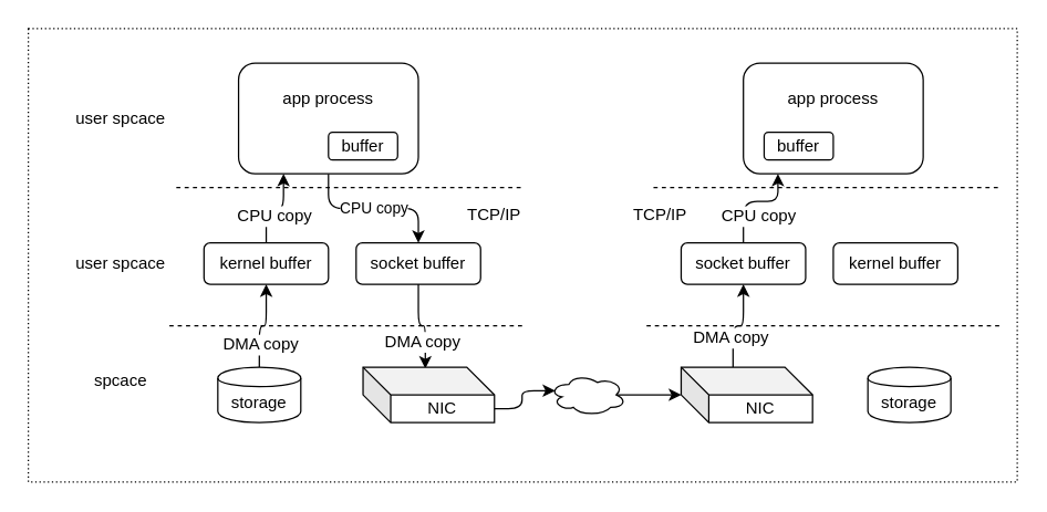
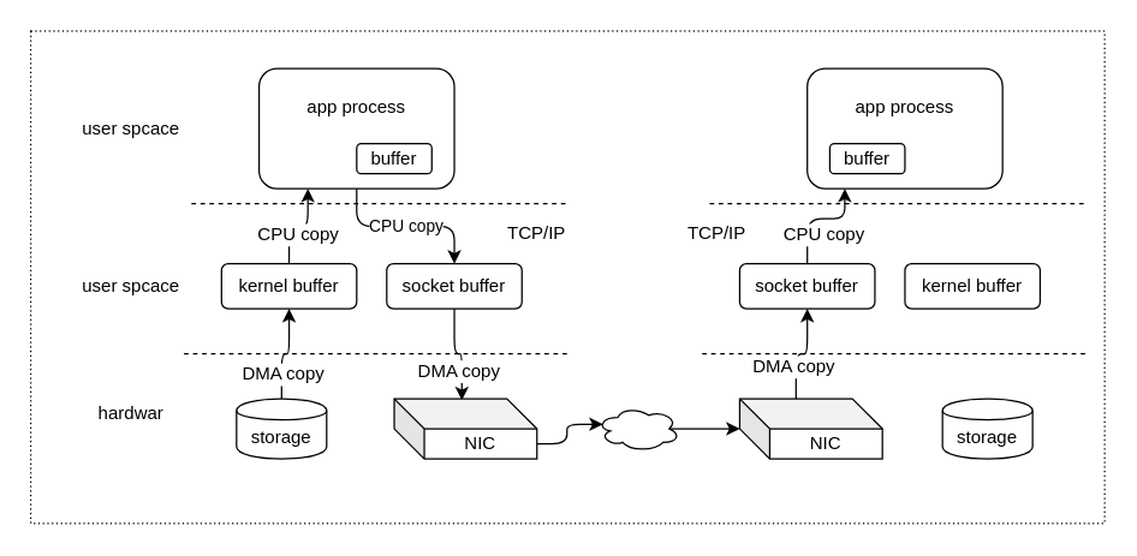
- <mxCell id="7" value="spcace" style="text;html=1;strokeColor=none;fillColor=none;align=center;verticalAlign=middle;whiteSpace=wrap;rounded=0;" vertex="1" parent="1"><mxGeometry x="52" y="265" width="70" height="20" as="geometry" /></mxCell>
+ <mxCell id="7" value="hardwar" style="text;html=1;strokeColor=none;fillColor=none;align=center;verticalAlign=middle;whiteSpace=wrap;rounded=0;" vertex="1" parent="1"><mxGeometry x="52" y="265" width="70" height="20" as="geometry" /></mxCell>
